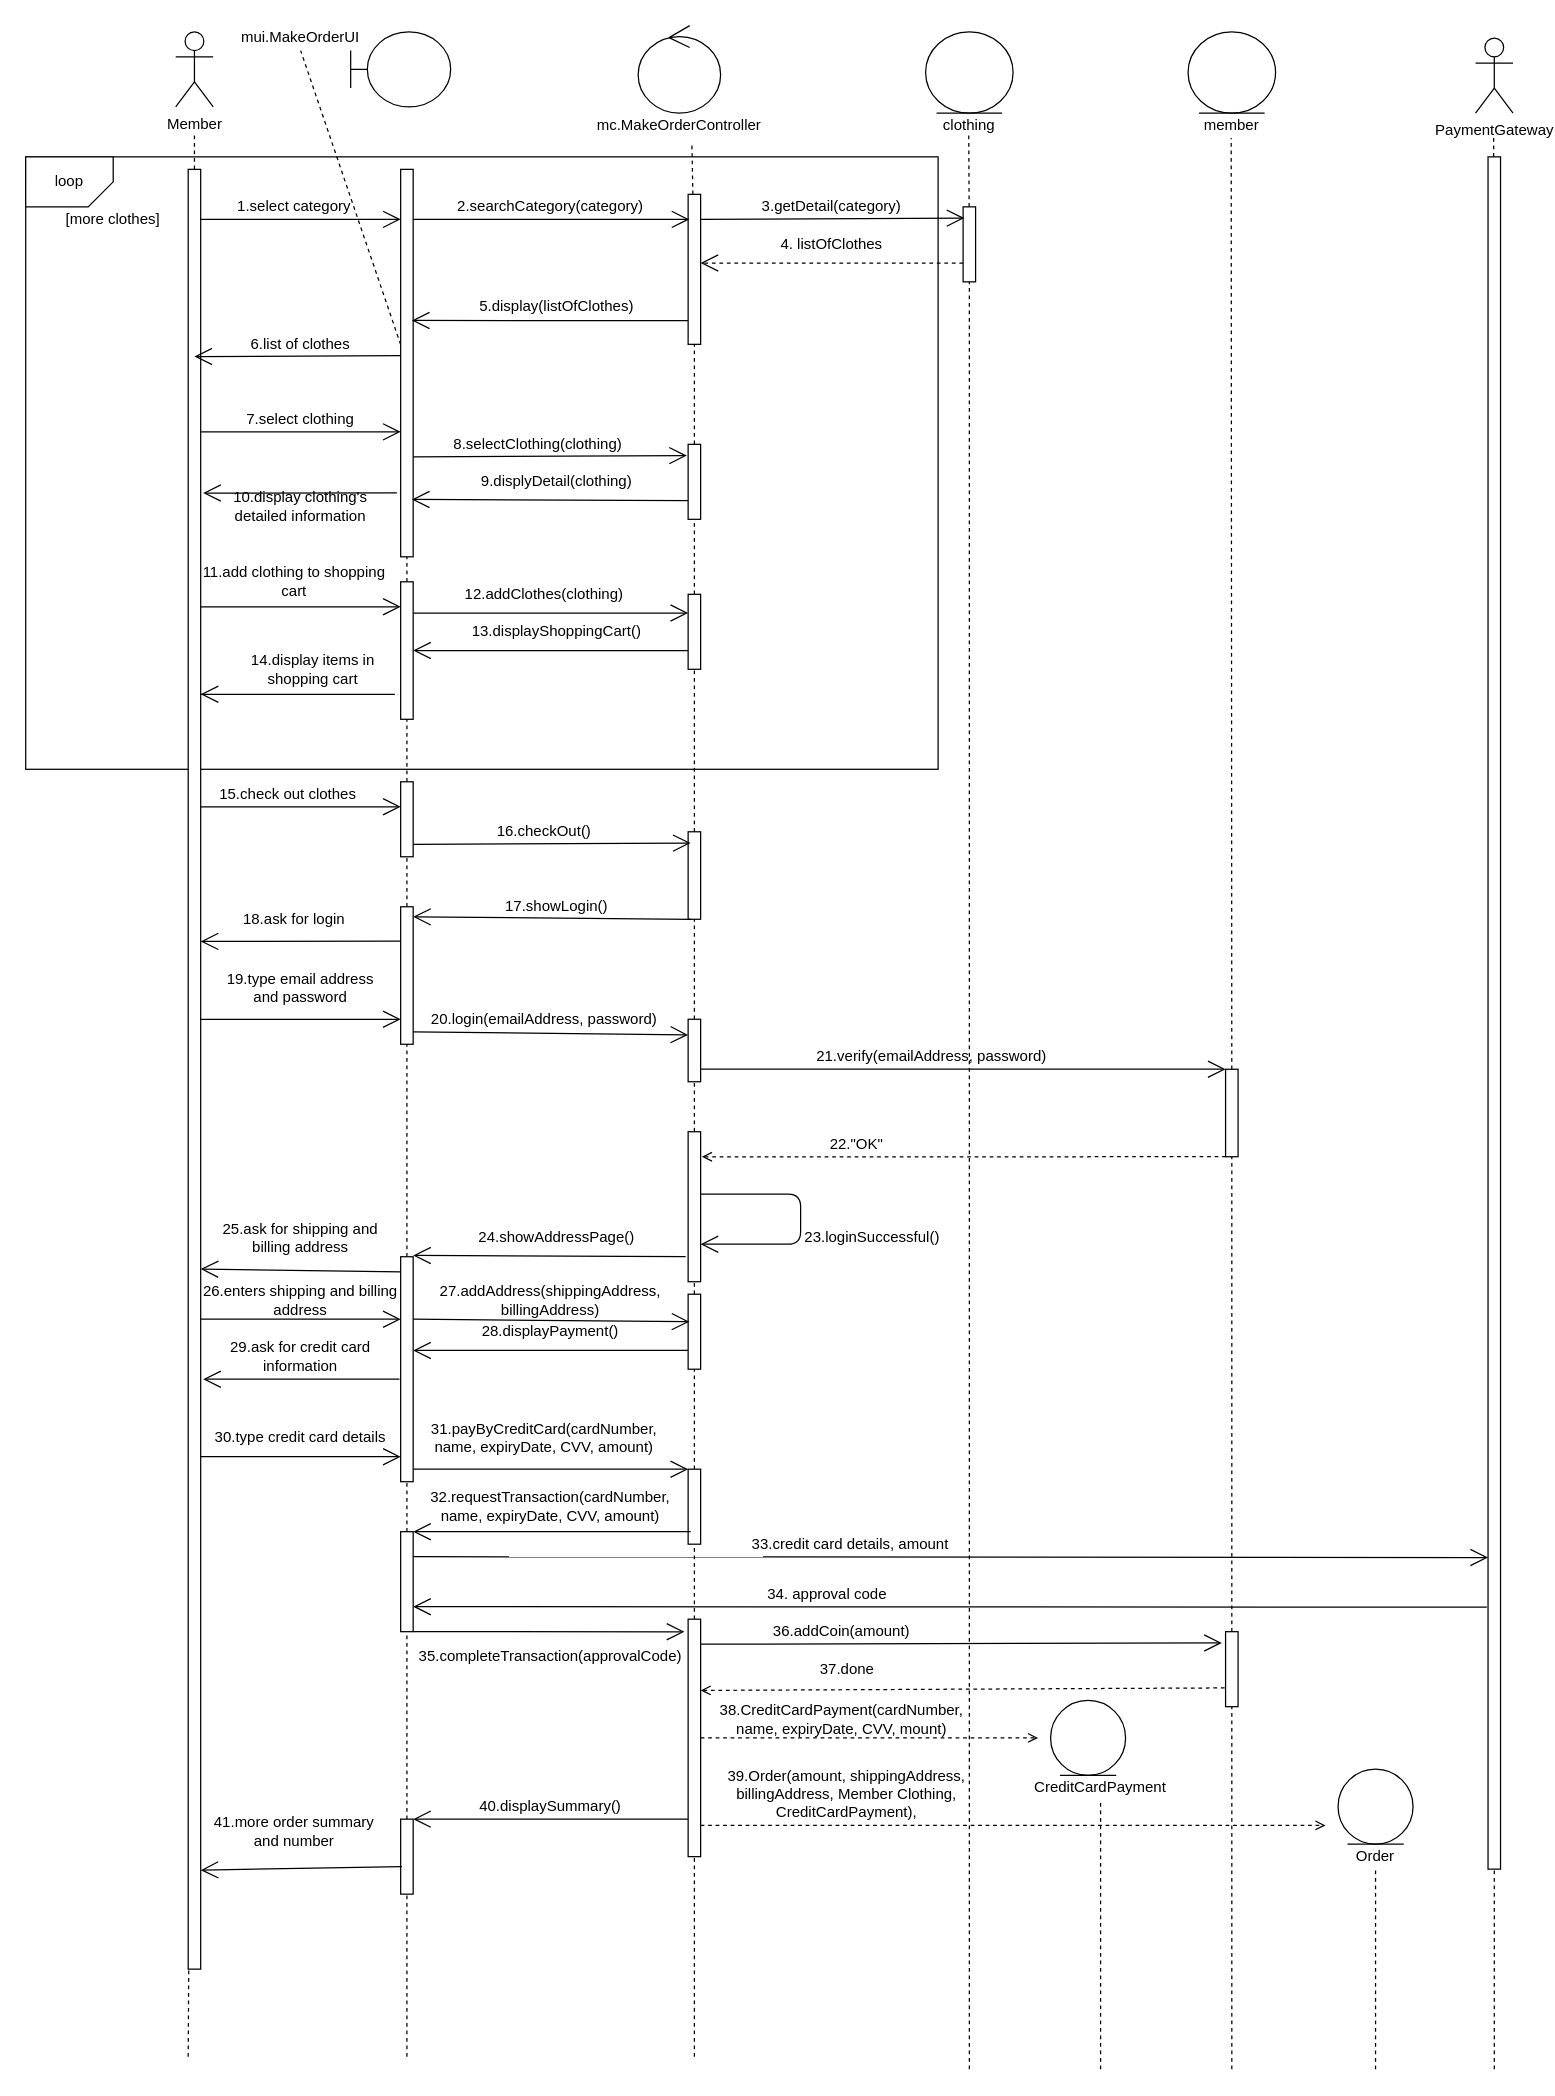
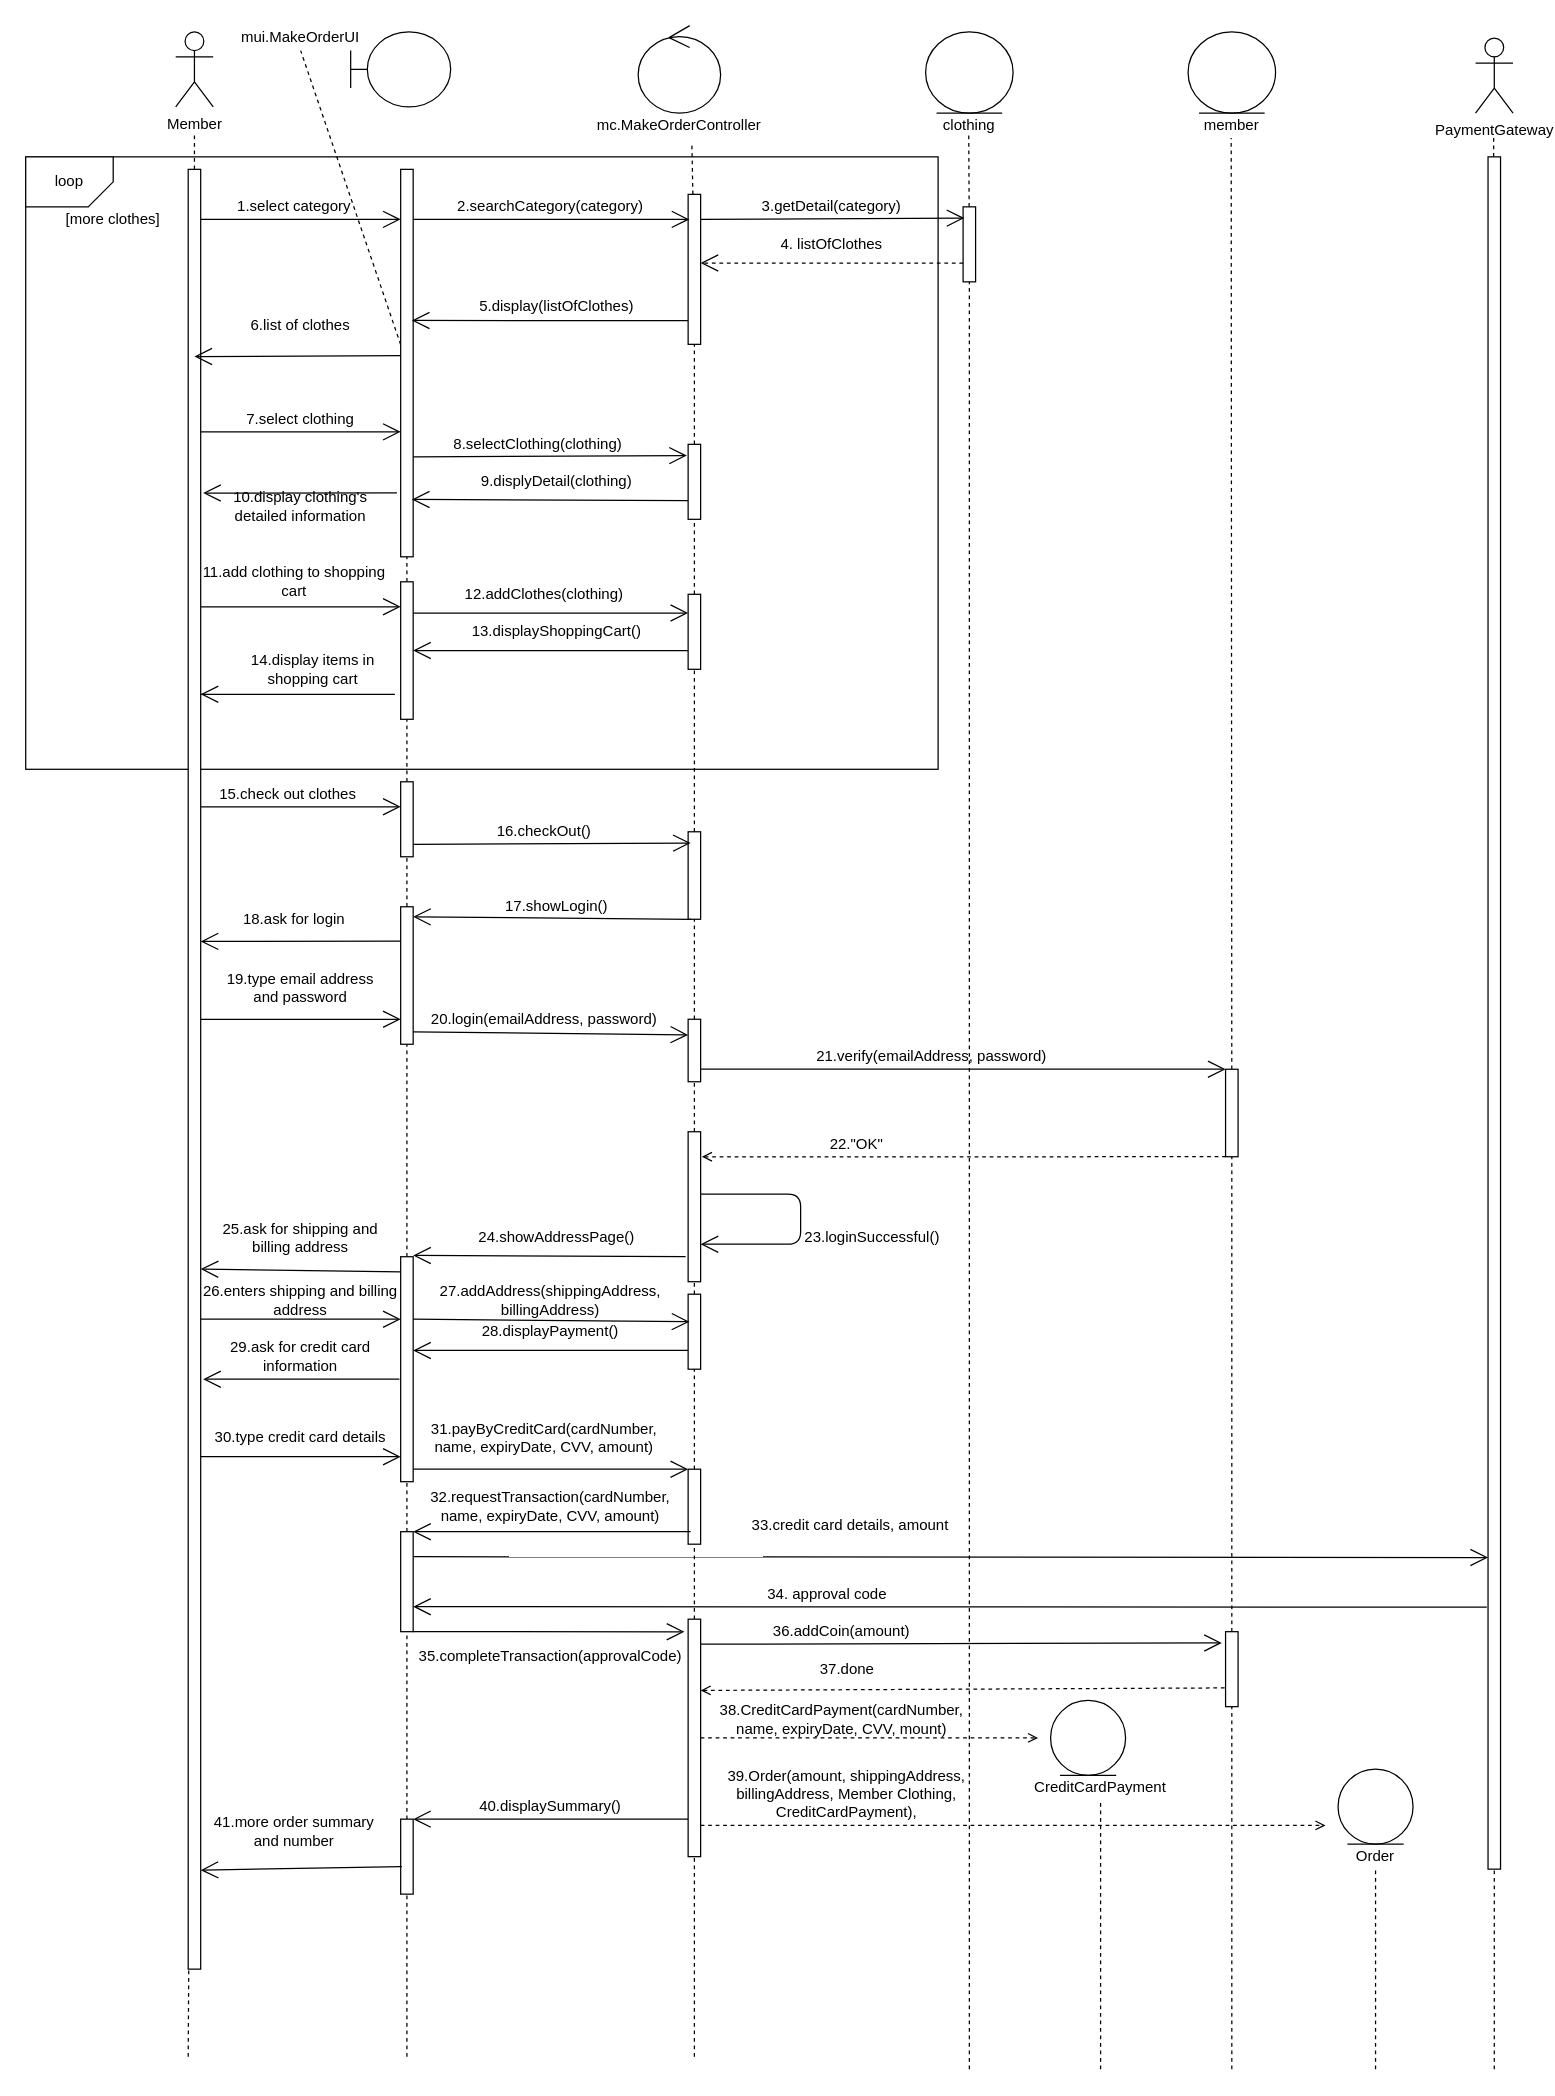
- <mxCell id="24" value="6.list of clothes" style="text;html=1;strokeColor=none;fillColor=none;align=center;verticalAlign=middle;whiteSpace=wrap;rounded=0;" parent="1" vertex="1"><mxGeometry x="170" y="265" width="140" height="20" as="geometry" /></mxCell>
+ <mxCell id="24" value="6.list of clothes" style="text;html=1;strokeColor=none;fillColor=none;align=center;verticalAlign=middle;whiteSpace=wrap;rounded=0;" parent="1" vertex="1"><mxGeometry x="170" y="250" width="140" height="20" as="geometry" /></mxCell>
- <mxCell id="123" value="33.credit card details, amount" style="text;html=1;strokeColor=none;fillColor=none;align=center;verticalAlign=middle;whiteSpace=wrap;rounded=0;" vertex="1" parent="1"><mxGeometry x="590" y="1225" width="180" height="20" as="geometry" /></mxCell>
+ <mxCell id="123" value="33.credit card details, amount" style="text;html=1;strokeColor=none;fillColor=none;align=center;verticalAlign=middle;whiteSpace=wrap;rounded=0;" vertex="1" parent="1"><mxGeometry x="590" y="1210" width="180" height="20" as="geometry" /></mxCell>
